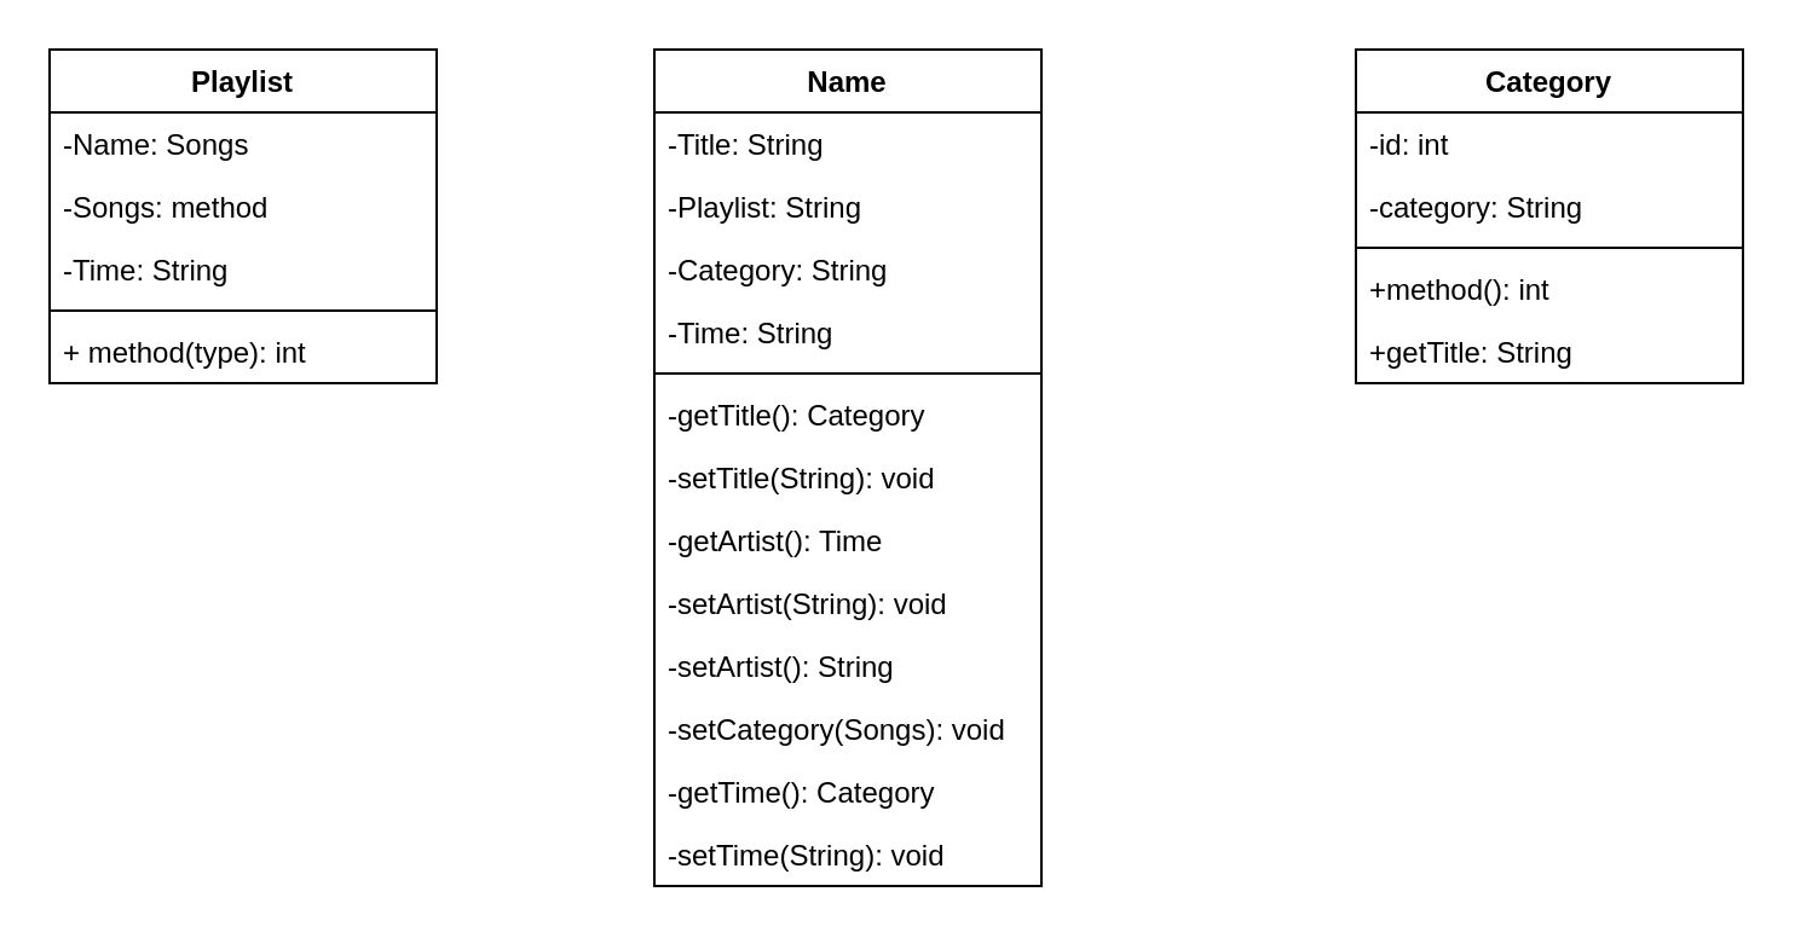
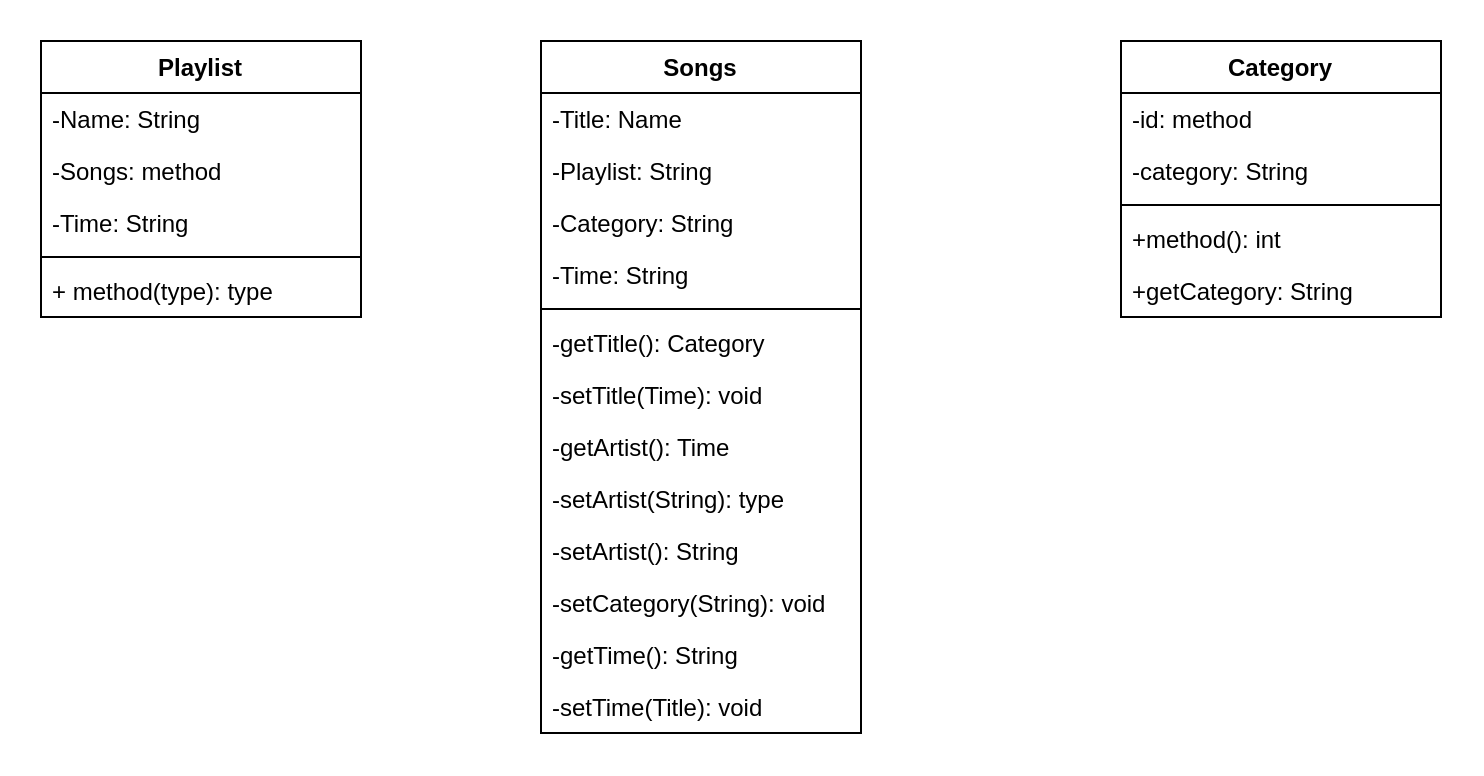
- <mxCell id="8" value="Name" style="swimlane;fontStyle=1;align=center;verticalAlign=top;childLayout=stackLayout;horizontal=1;startSize=26;horizontalStack=0;resizeParent=1;resizeParentMax=0;resizeLast=0;collapsible=1;marginBottom=0;" parent="1" vertex="1"><mxGeometry x="270" y="20" width="160" height="346" as="geometry" /></mxCell>
+ <mxCell id="8" value="Songs" style="swimlane;fontStyle=1;align=center;verticalAlign=top;childLayout=stackLayout;horizontal=1;startSize=26;horizontalStack=0;resizeParent=1;resizeParentMax=0;resizeLast=0;collapsible=1;marginBottom=0;" parent="1" vertex="1"><mxGeometry x="270" y="20" width="160" height="346" as="geometry" /></mxCell>
- <mxCell id="3" value="-Name: Songs" style="text;strokeColor=none;fillColor=none;align=left;verticalAlign=top;spacingLeft=4;spacingRight=4;overflow=hidden;rotatable=0;points=[[0,0.5],[1,0.5]];portConstraint=eastwest;" parent="2" vertex="1"><mxGeometry y="26" width="160" height="26" as="geometry" /></mxCell>
+ <mxCell id="3" value="-Name: String" style="text;strokeColor=none;fillColor=none;align=left;verticalAlign=top;spacingLeft=4;spacingRight=4;overflow=hidden;rotatable=0;points=[[0,0.5],[1,0.5]];portConstraint=eastwest;" parent="2" vertex="1"><mxGeometry y="26" width="160" height="26" as="geometry" /></mxCell>
- <mxCell id="9" value="-Title: String" style="text;strokeColor=none;fillColor=none;align=left;verticalAlign=top;spacingLeft=4;spacingRight=4;overflow=hidden;rotatable=0;points=[[0,0.5],[1,0.5]];portConstraint=eastwest;" parent="8" vertex="1"><mxGeometry y="26" width="160" height="26" as="geometry" /></mxCell>
+ <mxCell id="9" value="-Title: Name" style="text;strokeColor=none;fillColor=none;align=left;verticalAlign=top;spacingLeft=4;spacingRight=4;overflow=hidden;rotatable=0;points=[[0,0.5],[1,0.5]];portConstraint=eastwest;" parent="8" vertex="1"><mxGeometry y="26" width="160" height="26" as="geometry" /></mxCell>
- <mxCell id="23" value="-id: int" style="text;strokeColor=none;fillColor=none;align=left;verticalAlign=top;spacingLeft=4;spacingRight=4;overflow=hidden;rotatable=0;points=[[0,0.5],[1,0.5]];portConstraint=eastwest;" parent="22" vertex="1"><mxGeometry y="26" width="160" height="26" as="geometry" /></mxCell>
+ <mxCell id="23" value="-id: method" style="text;strokeColor=none;fillColor=none;align=left;verticalAlign=top;spacingLeft=4;spacingRight=4;overflow=hidden;rotatable=0;points=[[0,0.5],[1,0.5]];portConstraint=eastwest;" parent="22" vertex="1"><mxGeometry y="26" width="160" height="26" as="geometry" /></mxCell>
- <mxCell id="7" value="+ method(type): int" style="text;strokeColor=none;fillColor=none;align=left;verticalAlign=top;spacingLeft=4;spacingRight=4;overflow=hidden;rotatable=0;points=[[0,0.5],[1,0.5]];portConstraint=eastwest;" parent="2" vertex="1"><mxGeometry y="112" width="160" height="26" as="geometry" /></mxCell>
+ <mxCell id="7" value="+ method(type): type" style="text;strokeColor=none;fillColor=none;align=left;verticalAlign=top;spacingLeft=4;spacingRight=4;overflow=hidden;rotatable=0;points=[[0,0.5],[1,0.5]];portConstraint=eastwest;" parent="2" vertex="1"><mxGeometry y="112" width="160" height="26" as="geometry" /></mxCell>
- <mxCell id="27" value="+getTitle: String" style="text;strokeColor=none;fillColor=none;align=left;verticalAlign=top;spacingLeft=4;spacingRight=4;overflow=hidden;rotatable=0;points=[[0,0.5],[1,0.5]];portConstraint=eastwest;" parent="22" vertex="1"><mxGeometry y="112" width="160" height="26" as="geometry" /></mxCell>
+ <mxCell id="27" value="+getCategory: String" style="text;strokeColor=none;fillColor=none;align=left;verticalAlign=top;spacingLeft=4;spacingRight=4;overflow=hidden;rotatable=0;points=[[0,0.5],[1,0.5]];portConstraint=eastwest;" parent="22" vertex="1"><mxGeometry y="112" width="160" height="26" as="geometry" /></mxCell>
- <mxCell id="15" value="-setTitle(String): void" style="text;strokeColor=none;fillColor=none;align=left;verticalAlign=top;spacingLeft=4;spacingRight=4;overflow=hidden;rotatable=0;points=[[0,0.5],[1,0.5]];portConstraint=eastwest;" parent="8" vertex="1"><mxGeometry y="164" width="160" height="26" as="geometry" /></mxCell>
+ <mxCell id="15" value="-setTitle(Time): void" style="text;strokeColor=none;fillColor=none;align=left;verticalAlign=top;spacingLeft=4;spacingRight=4;overflow=hidden;rotatable=0;points=[[0,0.5],[1,0.5]];portConstraint=eastwest;" parent="8" vertex="1"><mxGeometry y="164" width="160" height="26" as="geometry" /></mxCell>
- <mxCell id="17" value="-setArtist(String): void" style="text;strokeColor=none;fillColor=none;align=left;verticalAlign=top;spacingLeft=4;spacingRight=4;overflow=hidden;rotatable=0;points=[[0,0.5],[1,0.5]];portConstraint=eastwest;" parent="8" vertex="1"><mxGeometry y="216" width="160" height="26" as="geometry" /></mxCell>
+ <mxCell id="17" value="-setArtist(String): type" style="text;strokeColor=none;fillColor=none;align=left;verticalAlign=top;spacingLeft=4;spacingRight=4;overflow=hidden;rotatable=0;points=[[0,0.5],[1,0.5]];portConstraint=eastwest;" parent="8" vertex="1"><mxGeometry y="216" width="160" height="26" as="geometry" /></mxCell>
- <mxCell id="19" value="-setCategory(Songs): void" style="text;strokeColor=none;fillColor=none;align=left;verticalAlign=top;spacingLeft=4;spacingRight=4;overflow=hidden;rotatable=0;points=[[0,0.5],[1,0.5]];portConstraint=eastwest;" parent="8" vertex="1"><mxGeometry y="268" width="160" height="26" as="geometry" /></mxCell>
+ <mxCell id="19" value="-setCategory(String): void" style="text;strokeColor=none;fillColor=none;align=left;verticalAlign=top;spacingLeft=4;spacingRight=4;overflow=hidden;rotatable=0;points=[[0,0.5],[1,0.5]];portConstraint=eastwest;" parent="8" vertex="1"><mxGeometry y="268" width="160" height="26" as="geometry" /></mxCell>
- <mxCell id="20" value="-getTime(): Category" style="text;strokeColor=none;fillColor=none;align=left;verticalAlign=top;spacingLeft=4;spacingRight=4;overflow=hidden;rotatable=0;points=[[0,0.5],[1,0.5]];portConstraint=eastwest;" parent="8" vertex="1"><mxGeometry y="294" width="160" height="26" as="geometry" /></mxCell>
+ <mxCell id="20" value="-getTime(): String" style="text;strokeColor=none;fillColor=none;align=left;verticalAlign=top;spacingLeft=4;spacingRight=4;overflow=hidden;rotatable=0;points=[[0,0.5],[1,0.5]];portConstraint=eastwest;" parent="8" vertex="1"><mxGeometry y="294" width="160" height="26" as="geometry" /></mxCell>
- <mxCell id="21" value="-setTime(String): void" style="text;strokeColor=none;fillColor=none;align=left;verticalAlign=top;spacingLeft=4;spacingRight=4;overflow=hidden;rotatable=0;points=[[0,0.5],[1,0.5]];portConstraint=eastwest;" parent="8" vertex="1"><mxGeometry y="320" width="160" height="26" as="geometry" /></mxCell>
+ <mxCell id="21" value="-setTime(Title): void" style="text;strokeColor=none;fillColor=none;align=left;verticalAlign=top;spacingLeft=4;spacingRight=4;overflow=hidden;rotatable=0;points=[[0,0.5],[1,0.5]];portConstraint=eastwest;" parent="8" vertex="1"><mxGeometry y="320" width="160" height="26" as="geometry" /></mxCell>
